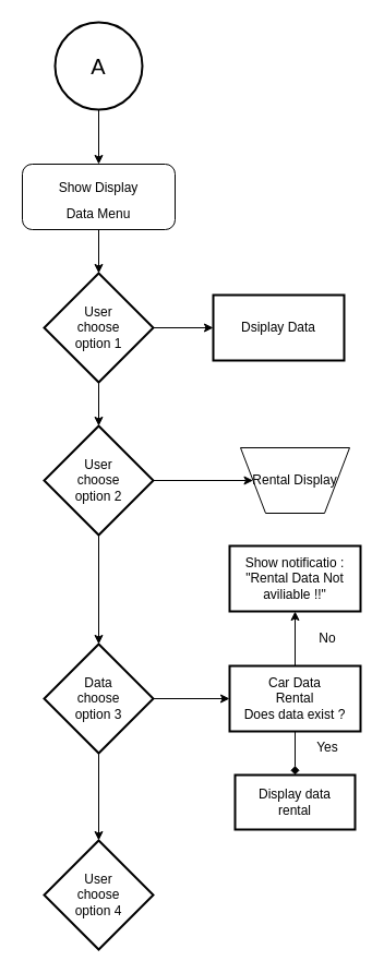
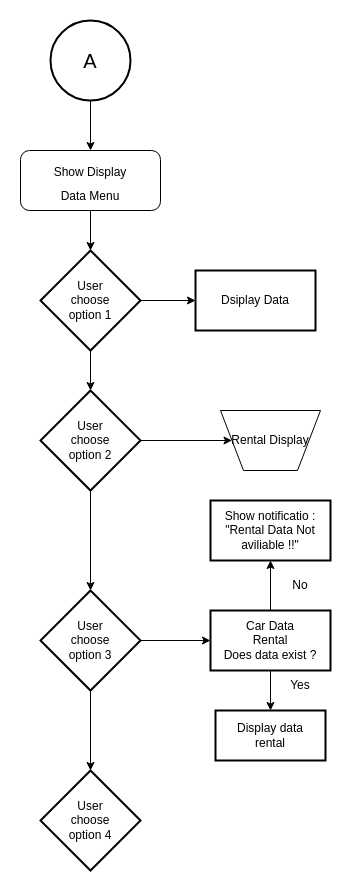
- <mxCell id="15" value="Data&lt;br&gt;choose&lt;br&gt;option 3" style="strokeWidth=2;html=1;shape=mxgraph.flowchart.decision;whiteSpace=wrap;fontSize=12;" vertex="1" parent="1"><mxGeometry x="40" y="590" width="100" height="100" as="geometry" /></mxCell>
+ <mxCell id="15" value="User&lt;br&gt;choose&lt;br&gt;option 3" style="strokeWidth=2;html=1;shape=mxgraph.flowchart.decision;whiteSpace=wrap;fontSize=12;" vertex="1" parent="1"><mxGeometry x="40" y="590" width="100" height="100" as="geometry" /></mxCell>
- <mxCell id="19" value="" style="edgeStyle=orthogonalEdgeStyle;rounded=0;orthogonalLoop=1;jettySize=auto;html=1;fontSize=12;endArrow=diamond;" edge="1" parent="1" source="20" target="23"><mxGeometry relative="1" as="geometry" /></mxCell>
+ <mxCell id="19" value="" style="edgeStyle=orthogonalEdgeStyle;rounded=0;orthogonalLoop=1;jettySize=auto;html=1;fontSize=12;" edge="1" parent="1" source="20" target="23"><mxGeometry relative="1" as="geometry" /></mxCell>
